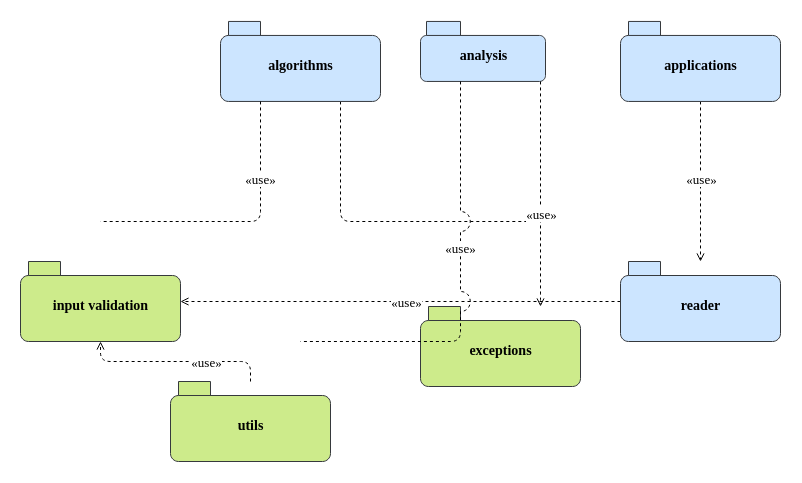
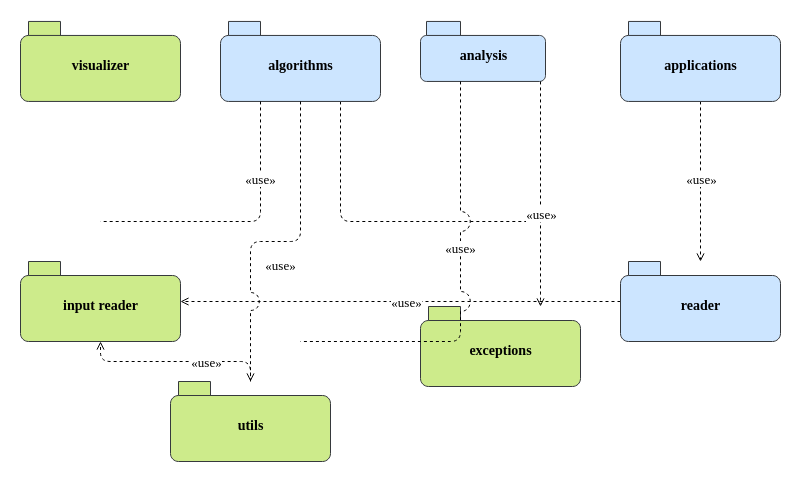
+ <mxCell id="11" value="&lt;font style=&quot;font-size: 14px;&quot; face=&quot;CMU Serif&quot;&gt;visualizer&lt;/font&gt;" style="shape=folder;fontStyle=1;spacingTop=10;tabWidth=40;tabHeight=14;tabPosition=left;html=1;rounded=1;shadow=0;sketch=0;fillColor=#cdeb8b;strokeColor=#36393d;" parent="1" vertex="1"><mxGeometry x="20" y="20.95" width="160" height="80" as="geometry" /></mxCell>
+ <mxCell id="17" style="edgeStyle=orthogonalEdgeStyle;rounded=1;orthogonalLoop=1;jettySize=auto;html=1;dashed=1;endArrow=open;endFill=0;jumpStyle=arc;jumpSize=18;shadow=0;sketch=0;elbow=vertical;" parent="1" source="10" target="13" edge="1"><mxGeometry relative="1" as="geometry"><mxPoint x="500" y="161" as="sourcePoint" /><mxPoint x="500" y="321.05" as="targetPoint" /></mxGeometry></mxCell>
+ <mxCell id="18" value="&lt;font style=&quot;font-size: 13px;&quot; face=&quot;CMU Serif&quot;&gt;«use»&lt;/font&gt;" style="edgeLabel;html=1;align=center;verticalAlign=middle;resizable=0;points=[];rounded=1;shadow=0;sketch=0;gradientColor=none;" parent="17" vertex="1" connectable="0"><mxGeometry x="-0.022" relative="1" as="geometry"><mxPoint y="23" as="offset" /></mxGeometry></mxCell>
- <mxCell id="12" value="&lt;font style=&quot;font-size: 14px;&quot; face=&quot;CMU Serif&quot;&gt;input validation&lt;/font&gt;" style="shape=folder;fontStyle=1;spacingTop=10;tabWidth=40;tabHeight=14;tabPosition=left;html=1;rounded=1;shadow=0;sketch=0;fillColor=#cdeb8b;strokeColor=#36393d;" parent="1" vertex="1"><mxGeometry x="20" y="261" width="160" height="80" as="geometry" /></mxCell>
+ <mxCell id="12" value="&lt;font style=&quot;font-size: 14px;&quot; face=&quot;CMU Serif&quot;&gt;input reader&lt;/font&gt;" style="shape=folder;fontStyle=1;spacingTop=10;tabWidth=40;tabHeight=14;tabPosition=left;html=1;rounded=1;shadow=0;sketch=0;fillColor=#cdeb8b;strokeColor=#36393d;" parent="1" vertex="1"><mxGeometry x="20" y="261" width="160" height="80" as="geometry" /></mxCell>
